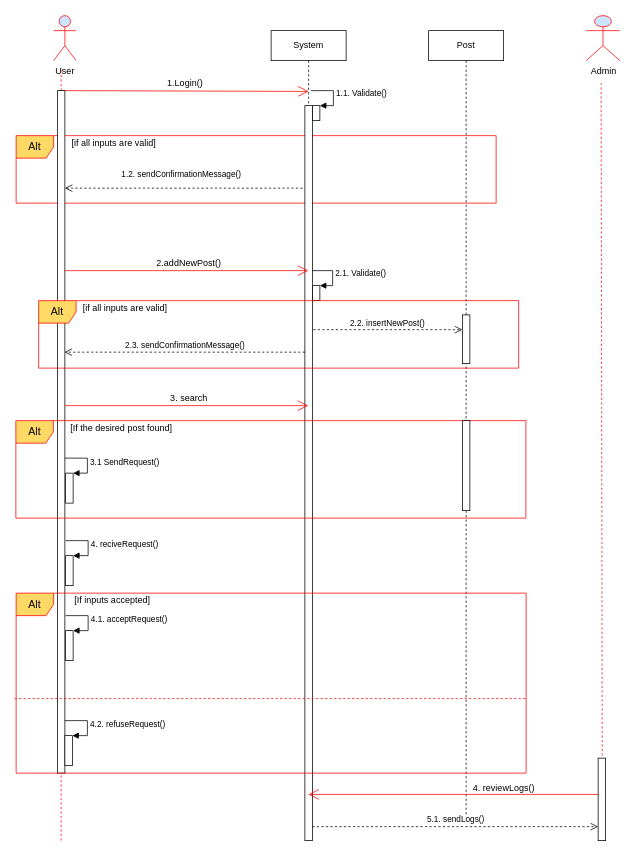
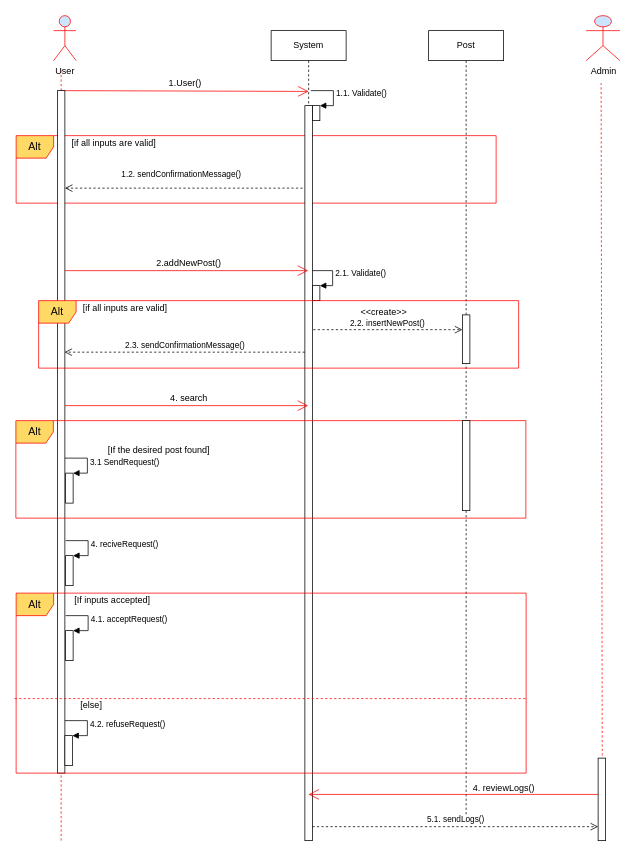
- <mxCell id="17" value="1.Login()" style="text;html=1;resizable=0;autosize=1;align=center;verticalAlign=middle;points=[];fillColor=none;strokeColor=none;rounded=0;" vertex="1" parent="1"><mxGeometry x="216" y="100" width="60" height="20" as="geometry" /></mxCell>
+ <mxCell id="17" value="1.User()" style="text;html=1;resizable=0;autosize=1;align=center;verticalAlign=middle;points=[];fillColor=none;strokeColor=none;rounded=0;" vertex="1" parent="1"><mxGeometry x="216" y="100" width="60" height="20" as="geometry" /></mxCell>
+ <mxCell id="25" value="&amp;lt;&amp;lt;create&amp;gt;&amp;gt;" style="text;html=1;resizable=0;autosize=1;align=center;verticalAlign=middle;points=[];fillColor=none;strokeColor=none;rounded=0;" vertex="1" parent="1"><mxGeometry x="471" y="406" width="80" height="20" as="geometry" /></mxCell>
- <mxCell id="28" value="3. search" style="text;html=1;resizable=0;autosize=1;align=center;verticalAlign=middle;points=[];fillColor=none;strokeColor=none;rounded=0;" vertex="1" parent="1"><mxGeometry x="221" y="520" width="60" height="20" as="geometry" /></mxCell>
+ <mxCell id="28" value="4. search" style="text;html=1;resizable=0;autosize=1;align=center;verticalAlign=middle;points=[];fillColor=none;strokeColor=none;rounded=0;" vertex="1" parent="1"><mxGeometry x="221" y="520" width="60" height="20" as="geometry" /></mxCell>
- <mxCell id="30" value="[If the desired post found]" style="text;html=1;resizable=0;autosize=1;align=center;verticalAlign=middle;points=[];fillColor=none;strokeColor=none;rounded=0;" vertex="1" parent="1"><mxGeometry x="86" y="560" width="150" height="20" as="geometry" /></mxCell>
+ <mxCell id="30" value="[If the desired post found]" style="text;html=1;resizable=0;autosize=1;align=center;verticalAlign=middle;points=[];fillColor=none;strokeColor=none;rounded=0;" vertex="1" parent="1"><mxGeometry x="136" y="590" width="150" height="20" as="geometry" /></mxCell>
+ <mxCell id="41" value="[else]" style="text;html=1;resizable=0;autosize=1;align=center;verticalAlign=middle;points=[];fillColor=none;strokeColor=none;rounded=0;" vertex="1" parent="1"><mxGeometry x="101" y="930" width="40" height="20" as="geometry" /></mxCell>
